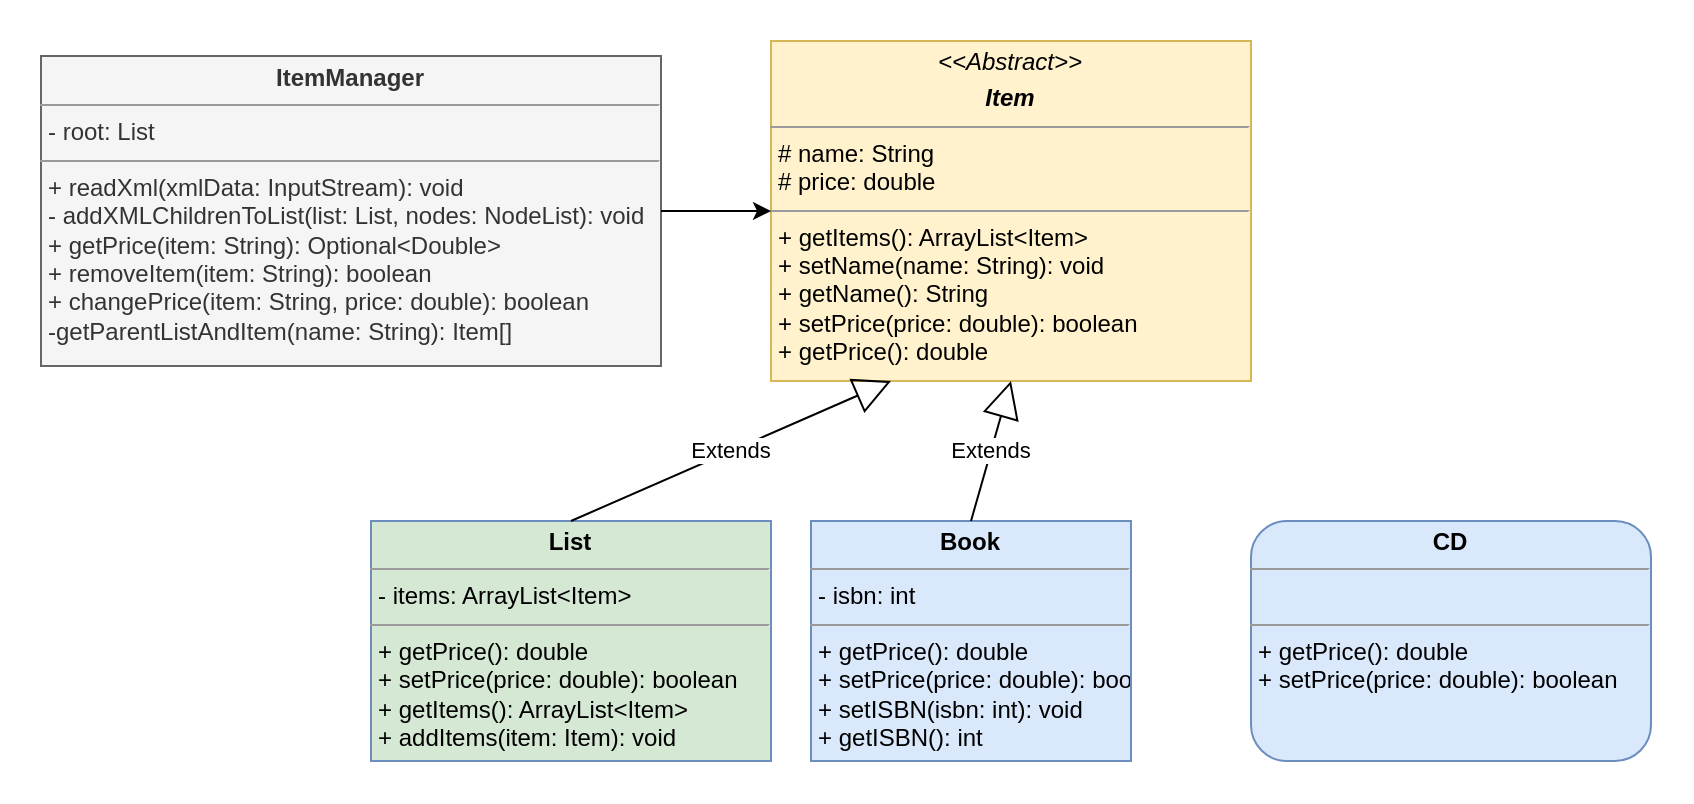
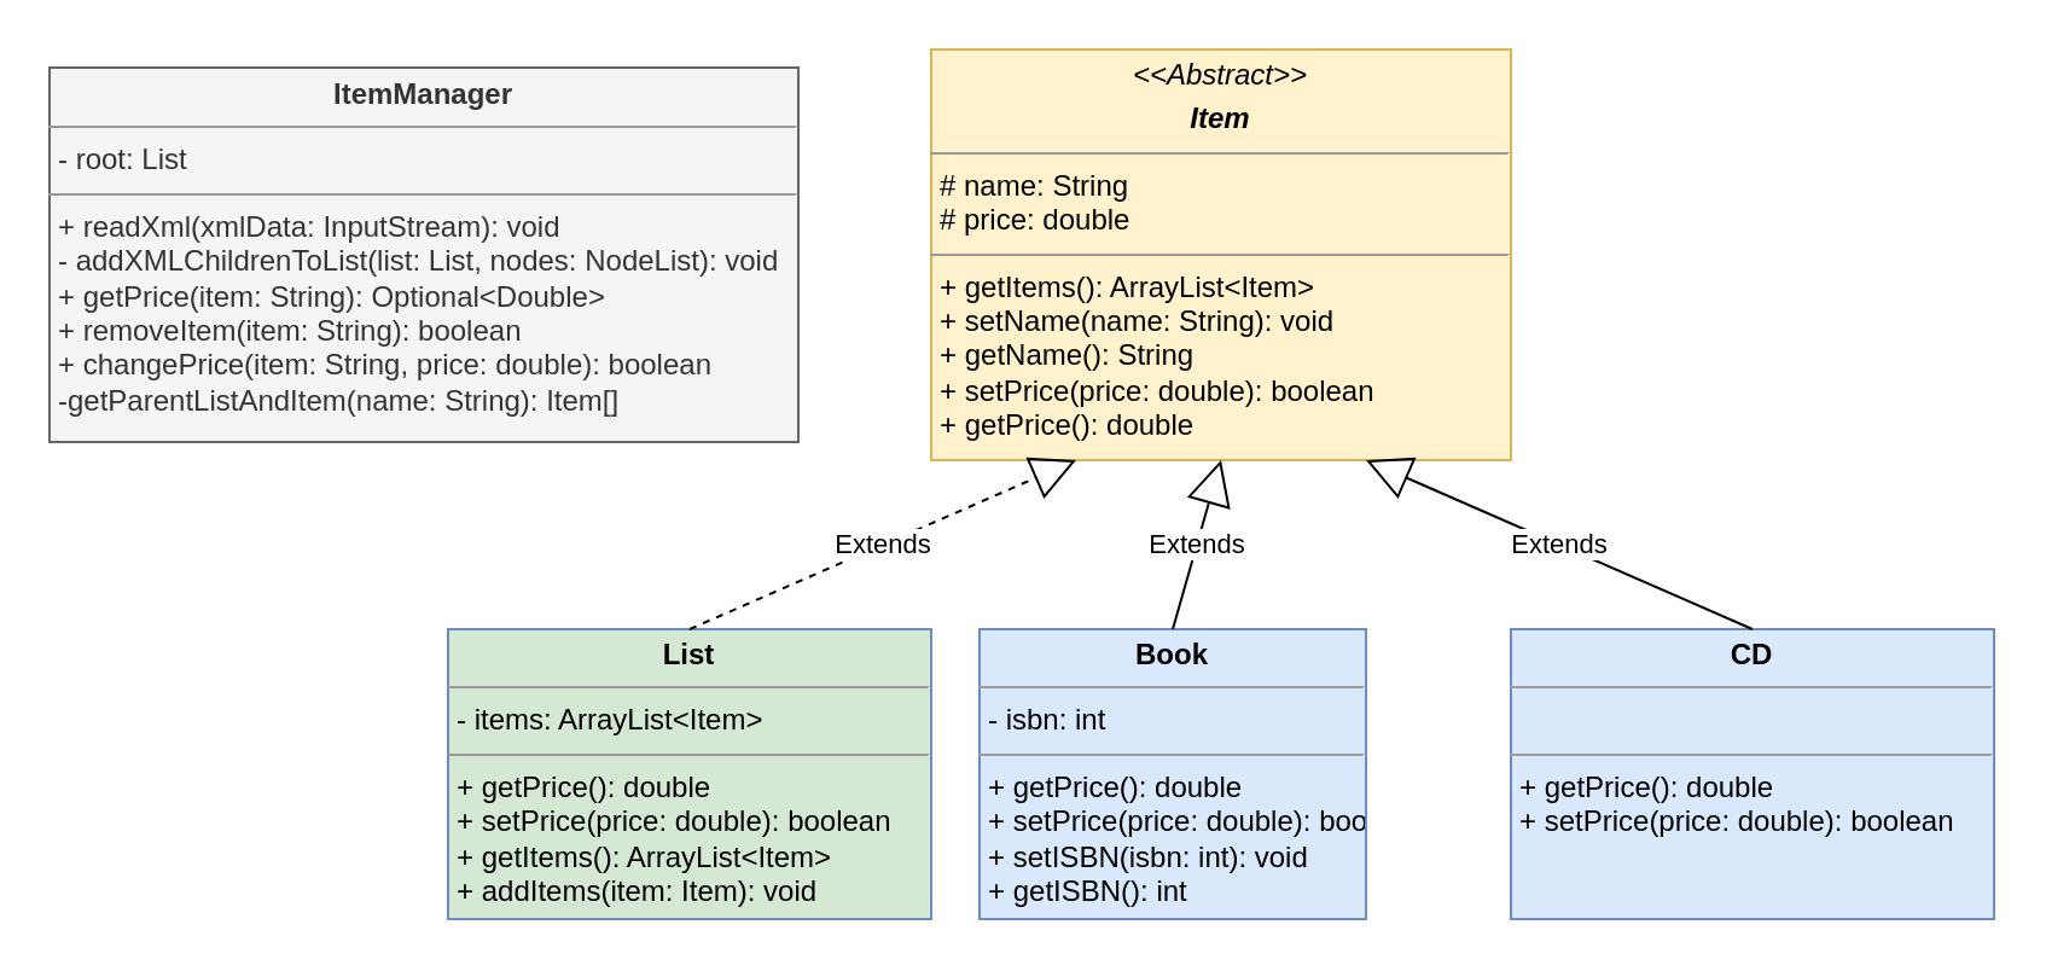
- <mxCell id="7" value="" style="endArrow=classic;html=1;rounded=0;exitX=1;exitY=0.5;exitDx=0;exitDy=0;entryX=0;entryY=0.5;entryDx=0;entryDy=0;" edge="1" parent="1" source="6" target="2"><mxGeometry width="50" height="50" relative="1" as="geometry"><mxPoint x="345" y="170" as="sourcePoint" /><mxPoint x="395" y="120" as="targetPoint" /></mxGeometry></mxCell>
- <mxCell id="8" value="Extends" style="endArrow=block;endSize=16;endFill=0;html=1;rounded=0;exitX=0.5;exitY=0;exitDx=0;exitDy=0;entryX=0.25;entryY=1;entryDx=0;entryDy=0;" edge="1" parent="1" source="3" target="2"><mxGeometry width="160" relative="1" as="geometry"><mxPoint x="312" y="230" as="sourcePoint" /><mxPoint x="472" y="230" as="targetPoint" /></mxGeometry></mxCell>
+ <mxCell id="8" value="Extends" style="endArrow=block;endSize=16;endFill=0;html=1;rounded=0;exitX=0.5;exitY=0;exitDx=0;exitDy=0;entryX=0.25;entryY=1;entryDx=0;entryDy=0;dashed=1;" edge="1" parent="1" source="3" target="2"><mxGeometry width="160" relative="1" as="geometry"><mxPoint x="312" y="230" as="sourcePoint" /><mxPoint x="472" y="230" as="targetPoint" /></mxGeometry></mxCell>
+ <mxCell id="10" value="Extends" style="endArrow=block;endSize=16;endFill=0;html=1;rounded=0;entryX=0.75;entryY=1;entryDx=0;entryDy=0;exitX=0.5;exitY=0;exitDx=0;exitDy=0;" edge="1" parent="1" source="5" target="2"><mxGeometry width="160" relative="1" as="geometry"><mxPoint x="515" y="270" as="sourcePoint" /><mxPoint x="515" y="200" as="targetPoint" /></mxGeometry></mxCell>
- <mxCell id="5" value="&lt;p style=&quot;margin:0px;margin-top:4px;text-align:center;&quot;&gt;&lt;b&gt;CD&lt;/b&gt;&lt;br&gt;&lt;/p&gt;&lt;hr size=&quot;1&quot;&gt;&lt;p style=&quot;margin:0px;margin-left:4px;&quot;&gt;&lt;br&gt;&lt;/p&gt;&lt;hr size=&quot;1&quot;&gt;&lt;p style=&quot;margin:0px;margin-left:4px;&quot;&gt;+ getPrice(): double&lt;/p&gt;&lt;p style=&quot;margin:0px;margin-left:4px;&quot;&gt;+ setPrice(price: double): boolean&lt;/p&gt;" style="verticalAlign=top;align=left;overflow=fill;fontSize=12;fontFamily=Helvetica;html=1;fillColor=#dae8fc;strokeColor=#6c8ebf;rounded=1;" vertex="1" parent="1"><mxGeometry x="625" y="260" width="200" height="120" as="geometry" /></mxCell>
+ <mxCell id="5" value="&lt;p style=&quot;margin:0px;margin-top:4px;text-align:center;&quot;&gt;&lt;b&gt;CD&lt;/b&gt;&lt;br&gt;&lt;/p&gt;&lt;hr size=&quot;1&quot;&gt;&lt;p style=&quot;margin:0px;margin-left:4px;&quot;&gt;&lt;br&gt;&lt;/p&gt;&lt;hr size=&quot;1&quot;&gt;&lt;p style=&quot;margin:0px;margin-left:4px;&quot;&gt;+ getPrice(): double&lt;/p&gt;&lt;p style=&quot;margin:0px;margin-left:4px;&quot;&gt;+ setPrice(price: double): boolean&lt;/p&gt;" style="verticalAlign=top;align=left;overflow=fill;fontSize=12;fontFamily=Helvetica;html=1;fillColor=#dae8fc;strokeColor=#6c8ebf;" vertex="1" parent="1"><mxGeometry x="625" y="260" width="200" height="120" as="geometry" /></mxCell>
